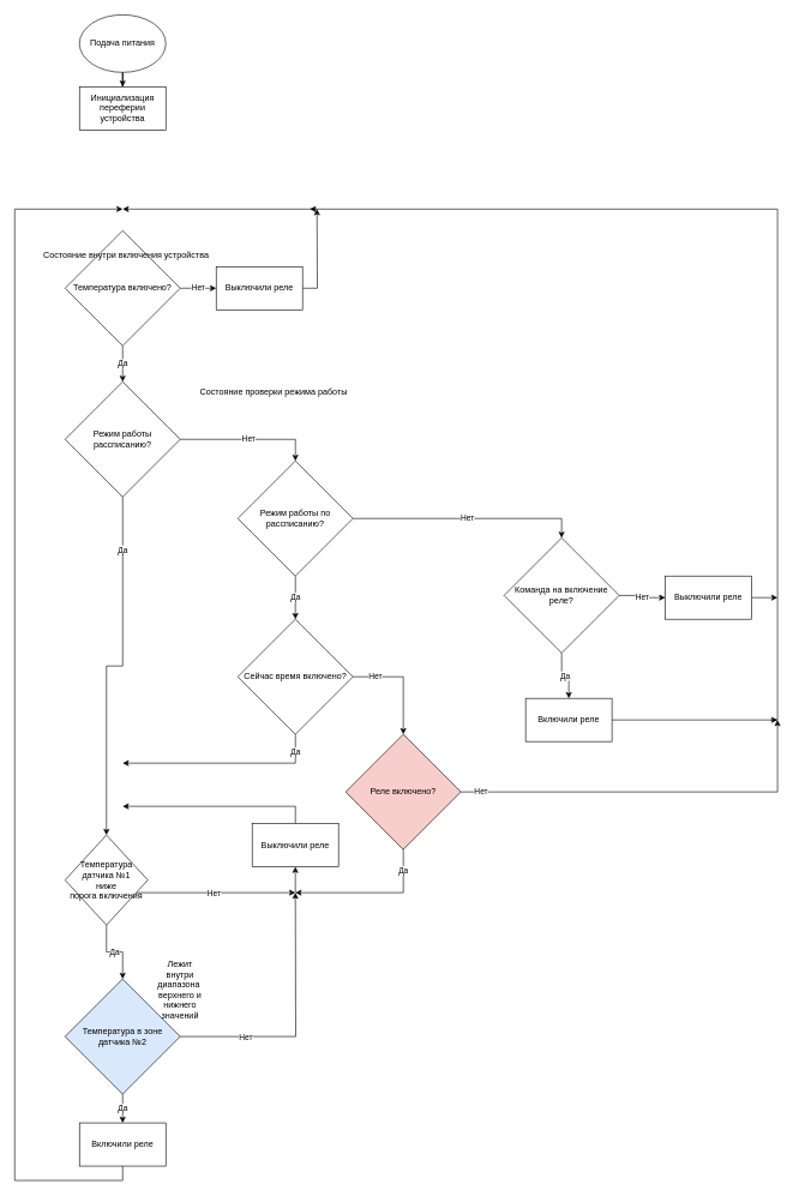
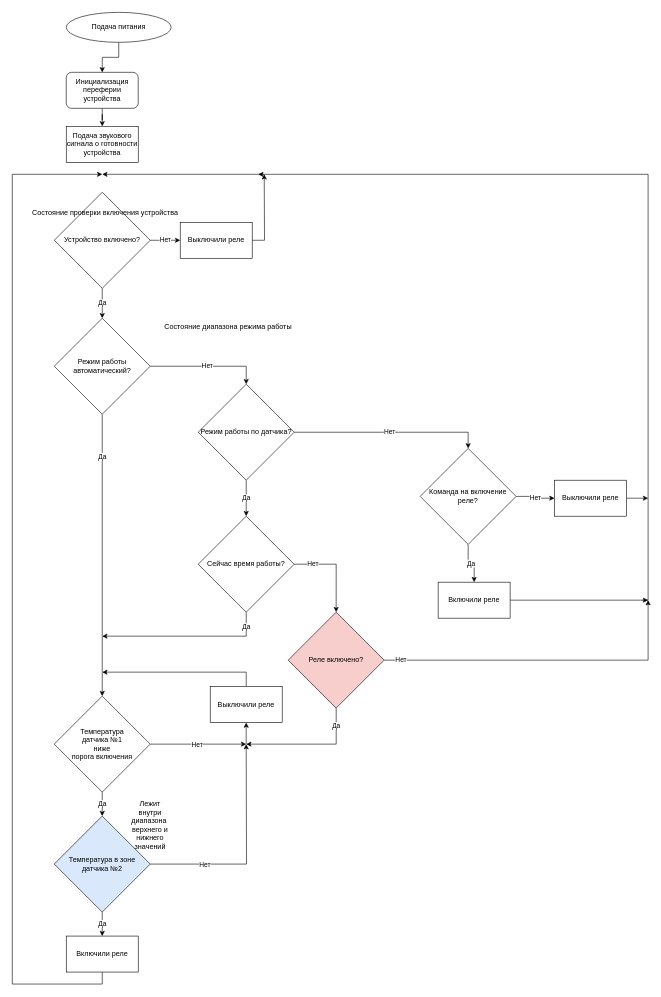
- <mxCell id="3" value="Подача питания" style="ellipse;whiteSpace=wrap;html=1;" parent="1" vertex="1"><mxGeometry x="109.95" y="20" width="120" height="80" as="geometry" /></mxCell>
+ <mxCell id="3" value="Подача питания" style="ellipse;whiteSpace=wrap;html=1;" parent="1" vertex="1"><mxGeometry x="109.95" y="20" width="175" height="50" as="geometry" /></mxCell>
- <mxCell id="5" value="Инициализация переферии устройства" style="rounded=0;whiteSpace=wrap;html=1;" parent="1" vertex="1"><mxGeometry x="109.95" y="120" width="120" height="60" as="geometry" /></mxCell>
+ <mxCell id="5" value="Инициализация переферии устройства" style="whiteSpace=wrap;html=1;rounded=1;" parent="1" vertex="1"><mxGeometry x="109.95" y="120" width="120" height="60" as="geometry" /></mxCell>
+ <mxCell id="4" style="edgeStyle=orthogonalEdgeStyle;rounded=0;orthogonalLoop=1;jettySize=auto;html=1;entryX=0.5;entryY=0;entryDx=0;entryDy=0;" parent="1" source="5" target="6" edge="1"><mxGeometry relative="1" as="geometry" /></mxCell>
+ <mxCell id="6" value="Подача звукового сигнала о готовности устройства" style="rounded=0;whiteSpace=wrap;html=1;" parent="1" vertex="1"><mxGeometry x="109.95" y="210" width="120" height="60" as="geometry" /></mxCell>
- <mxCell id="47" value="Состояние внутри включения устройства" style="text;html=1;strokeColor=none;fillColor=none;align=center;verticalAlign=middle;whiteSpace=wrap;rounded=0;" parent="1" vertex="1"><mxGeometry x="40" y="340" width="270" height="30" as="geometry" /></mxCell>
+ <mxCell id="47" value="Состояние проверки включения устройства" style="text;html=1;strokeColor=none;fillColor=none;align=center;verticalAlign=middle;whiteSpace=wrap;rounded=0;" parent="1" vertex="1"><mxGeometry x="40" y="340" width="270" height="30" as="geometry" /></mxCell>
- <mxCell id="28" value="Температура включено?" style="rhombus;whiteSpace=wrap;html=1;fillColor=#FFFFFF;" parent="1" vertex="1"><mxGeometry x="89.95" y="320" width="160" height="160" as="geometry" /></mxCell>
+ <mxCell id="28" value="Устройство включено?" style="rhombus;whiteSpace=wrap;html=1;fillColor=#FFFFFF;" parent="1" vertex="1"><mxGeometry x="89.95" y="320" width="160" height="160" as="geometry" /></mxCell>
- <mxCell id="48" value="Состояние проверки режима работы" style="text;html=1;strokeColor=none;fillColor=none;align=center;verticalAlign=middle;whiteSpace=wrap;rounded=0;" parent="1" vertex="1"><mxGeometry x="230" y="530" width="300" height="30" as="geometry" /></mxCell>
+ <mxCell id="48" value="Состояние диапазона режима работы" style="text;html=1;strokeColor=none;fillColor=none;align=center;verticalAlign=middle;whiteSpace=wrap;rounded=0;" parent="1" vertex="1"><mxGeometry x="230" y="530" width="300" height="30" as="geometry" /></mxCell>
- <mxCell id="22" value="Режим работы рассписанию?" style="rhombus;whiteSpace=wrap;html=1;fillColor=#FFFFFF;" parent="1" vertex="1"><mxGeometry x="89.95" y="530" width="160" height="160" as="geometry" /></mxCell>
+ <mxCell id="22" value="Режим работы автоматический?" style="rhombus;whiteSpace=wrap;html=1;fillColor=#FFFFFF;" parent="1" vertex="1"><mxGeometry x="89.95" y="530" width="160" height="160" as="geometry" /></mxCell>
- <mxCell id="25" value="Режим работы по рассписанию?" style="rhombus;whiteSpace=wrap;html=1;fillColor=#FFFFFF;" parent="1" vertex="1"><mxGeometry x="329.99" y="640" width="160" height="160" as="geometry" /></mxCell>
+ <mxCell id="25" value="Режим работы по датчика?" style="rhombus;whiteSpace=wrap;html=1;fillColor=#FFFFFF;" parent="1" vertex="1"><mxGeometry x="329.99" y="640" width="160" height="160" as="geometry" /></mxCell>
- <mxCell id="31" value="Сейчас время включено?" style="rhombus;whiteSpace=wrap;html=1;fillColor=#FFFFFF;" parent="1" vertex="1"><mxGeometry x="329.99" y="860" width="160" height="160" as="geometry" /></mxCell>
+ <mxCell id="31" value="Сейчас время работы?" style="rhombus;whiteSpace=wrap;html=1;fillColor=#FFFFFF;" parent="1" vertex="1"><mxGeometry x="329.99" y="860" width="160" height="160" as="geometry" /></mxCell>
- <mxCell id="10" value="Температура &lt;br&gt;датчика №1 &lt;br&gt;ниже &lt;br&gt;порога включения" style="rhombus;whiteSpace=wrap;html=1;fillColor=#FFFFFF;" parent="1" vertex="1"><mxGeometry x="89.95" y="1160" width="115" height="125" as="geometry" /></mxCell>
+ <mxCell id="10" value="Температура &lt;br&gt;датчика №1 &lt;br&gt;ниже &lt;br&gt;порога включения" style="rhombus;whiteSpace=wrap;html=1;fillColor=#FFFFFF;" parent="1" vertex="1"><mxGeometry x="89.95" y="1160" width="160" height="160" as="geometry" /></mxCell>
